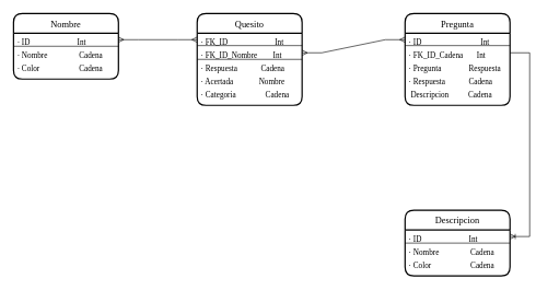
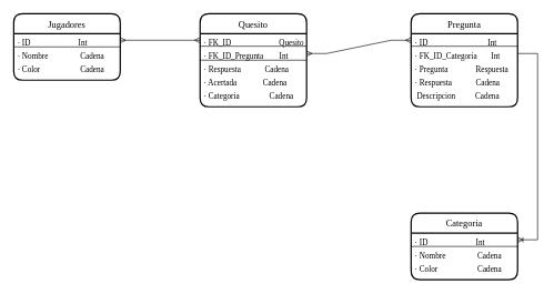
- <mxCell id="2" value="Nombre" style="swimlane;childLayout=stackLayout;horizontal=1;startSize=30;horizontalStack=0;rounded=1;fontSize=14;fontStyle=0;strokeWidth=2;resizeParent=0;resizeLast=1;shadow=0;dashed=0;align=center;fontFamily=Comic Sans MS;" vertex="1" parent="1"><mxGeometry x="20" y="20" width="160" height="100" as="geometry" /></mxCell>
+ <mxCell id="2" value="Jugadores" style="swimlane;childLayout=stackLayout;horizontal=1;startSize=30;horizontalStack=0;rounded=1;fontSize=14;fontStyle=0;strokeWidth=2;resizeParent=0;resizeLast=1;shadow=0;dashed=0;align=center;fontFamily=Comic Sans MS;" vertex="1" parent="1"><mxGeometry x="20" y="20" width="160" height="100" as="geometry" /></mxCell>
- <mxCell id="9" value="· FK_ID                        Int" style="text;strokeColor=none;fillColor=none;spacingLeft=4;spacingRight=4;overflow=hidden;rotatable=0;points=[[0,0.5],[1,0.5]];portConstraint=eastwest;fontSize=12;fontFamily=Comic Sans MS;" vertex="1" parent="7"><mxGeometry y="30" width="160" height="20" as="geometry" /></mxCell>
+ <mxCell id="9" value="· FK_ID                        Quesito" style="text;strokeColor=none;fillColor=none;spacingLeft=4;spacingRight=4;overflow=hidden;rotatable=0;points=[[0,0.5],[1,0.5]];portConstraint=eastwest;fontSize=12;fontFamily=Comic Sans MS;" vertex="1" parent="7"><mxGeometry y="30" width="160" height="20" as="geometry" /></mxCell>
- <mxCell id="11" value="· FK_ID_Nombre        Int" style="text;strokeColor=none;fillColor=none;spacingLeft=4;spacingRight=4;overflow=hidden;rotatable=0;points=[[0,0.5],[1,0.5]];portConstraint=eastwest;fontSize=12;fontFamily=Comic Sans MS;" vertex="1" parent="7"><mxGeometry y="50" width="160" height="20" as="geometry" /></mxCell>
+ <mxCell id="11" value="· FK_ID_Pregunta        Int" style="text;strokeColor=none;fillColor=none;spacingLeft=4;spacingRight=4;overflow=hidden;rotatable=0;points=[[0,0.5],[1,0.5]];portConstraint=eastwest;fontSize=12;fontFamily=Comic Sans MS;" vertex="1" parent="7"><mxGeometry y="50" width="160" height="20" as="geometry" /></mxCell>
- <mxCell id="18" value="· FK_ID_Cadena       Int" style="text;strokeColor=none;fillColor=none;spacingLeft=4;spacingRight=4;overflow=hidden;rotatable=0;points=[[0,0.5],[1,0.5]];portConstraint=eastwest;fontSize=12;fontFamily=Comic Sans MS;" vertex="1" parent="15"><mxGeometry y="50" width="160" height="20" as="geometry" /></mxCell>
+ <mxCell id="18" value="· FK_ID_Categoria       Int" style="text;strokeColor=none;fillColor=none;spacingLeft=4;spacingRight=4;overflow=hidden;rotatable=0;points=[[0,0.5],[1,0.5]];portConstraint=eastwest;fontSize=12;fontFamily=Comic Sans MS;" vertex="1" parent="15"><mxGeometry y="50" width="160" height="20" as="geometry" /></mxCell>
- <mxCell id="13" value="· Acertada             Nombre" style="text;strokeColor=none;fillColor=none;spacingLeft=4;spacingRight=4;overflow=hidden;rotatable=0;points=[[0,0.5],[1,0.5]];portConstraint=eastwest;fontSize=12;fontFamily=Comic Sans MS;" vertex="1" parent="7"><mxGeometry y="90" width="160" height="20" as="geometry" /></mxCell>
+ <mxCell id="13" value="· Acertada             Cadena" style="text;strokeColor=none;fillColor=none;spacingLeft=4;spacingRight=4;overflow=hidden;rotatable=0;points=[[0,0.5],[1,0.5]];portConstraint=eastwest;fontSize=12;fontFamily=Comic Sans MS;" vertex="1" parent="7"><mxGeometry y="90" width="160" height="20" as="geometry" /></mxCell>
- <mxCell id="24" value="Descripcion" style="swimlane;childLayout=stackLayout;horizontal=1;startSize=30;horizontalStack=0;rounded=1;fontSize=14;fontStyle=0;strokeWidth=2;resizeParent=0;resizeLast=1;shadow=0;dashed=0;align=center;fontFamily=Comic Sans MS;" vertex="1" parent="1"><mxGeometry x="617" y="320" width="160" height="100" as="geometry" /></mxCell>
+ <mxCell id="24" value="Categoria" style="swimlane;childLayout=stackLayout;horizontal=1;startSize=30;horizontalStack=0;rounded=1;fontSize=14;fontStyle=0;strokeWidth=2;resizeParent=0;resizeLast=1;shadow=0;dashed=0;align=center;fontFamily=Comic Sans MS;" vertex="1" parent="1"><mxGeometry x="617" y="320" width="160" height="100" as="geometry" /></mxCell>
